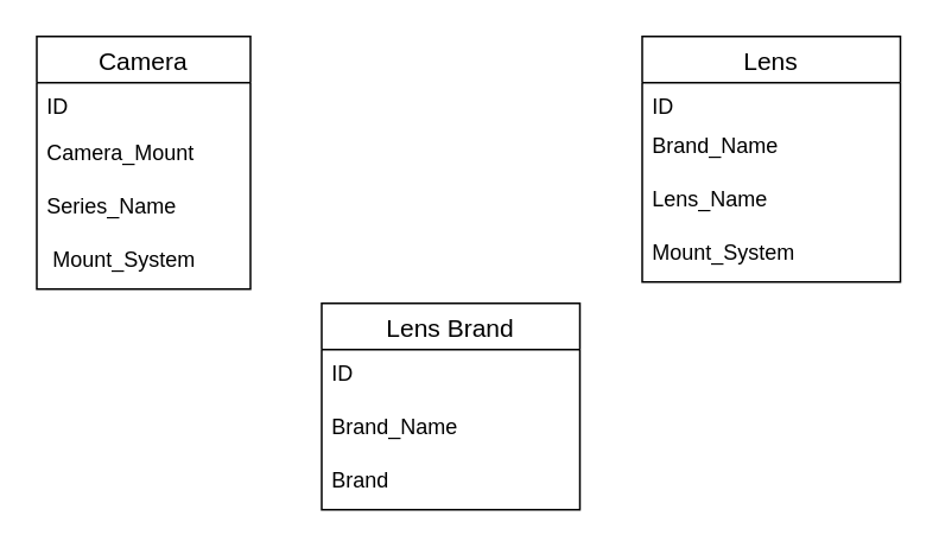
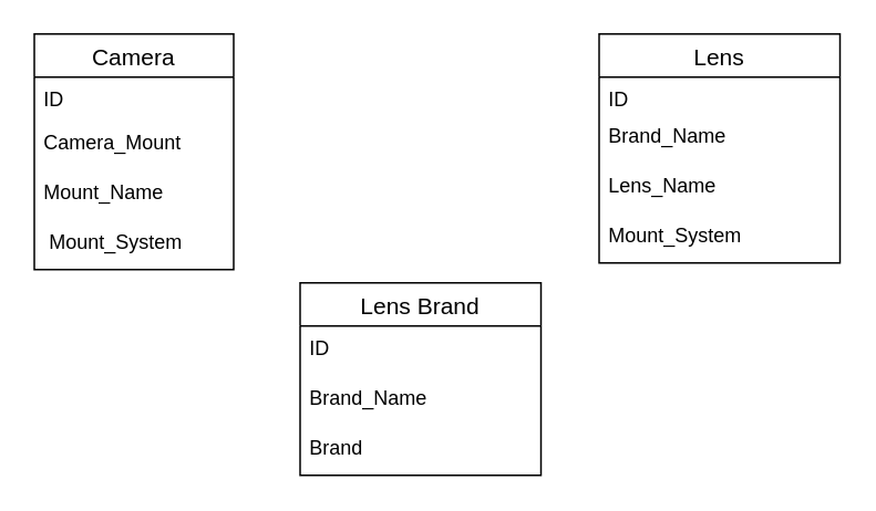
- <mxCell id="5" value="Series_Name" style="text;strokeColor=none;fillColor=none;spacingLeft=4;spacingRight=4;overflow=hidden;rotatable=0;points=[[0,0.5],[1,0.5]];portConstraint=eastwest;fontSize=12;" vertex="1" parent="2"><mxGeometry y="82" width="120" height="30" as="geometry" /></mxCell>
+ <mxCell id="5" value="Mount_Name" style="text;strokeColor=none;fillColor=none;spacingLeft=4;spacingRight=4;overflow=hidden;rotatable=0;points=[[0,0.5],[1,0.5]];portConstraint=eastwest;fontSize=12;" vertex="1" parent="2"><mxGeometry y="82" width="120" height="30" as="geometry" /></mxCell>
